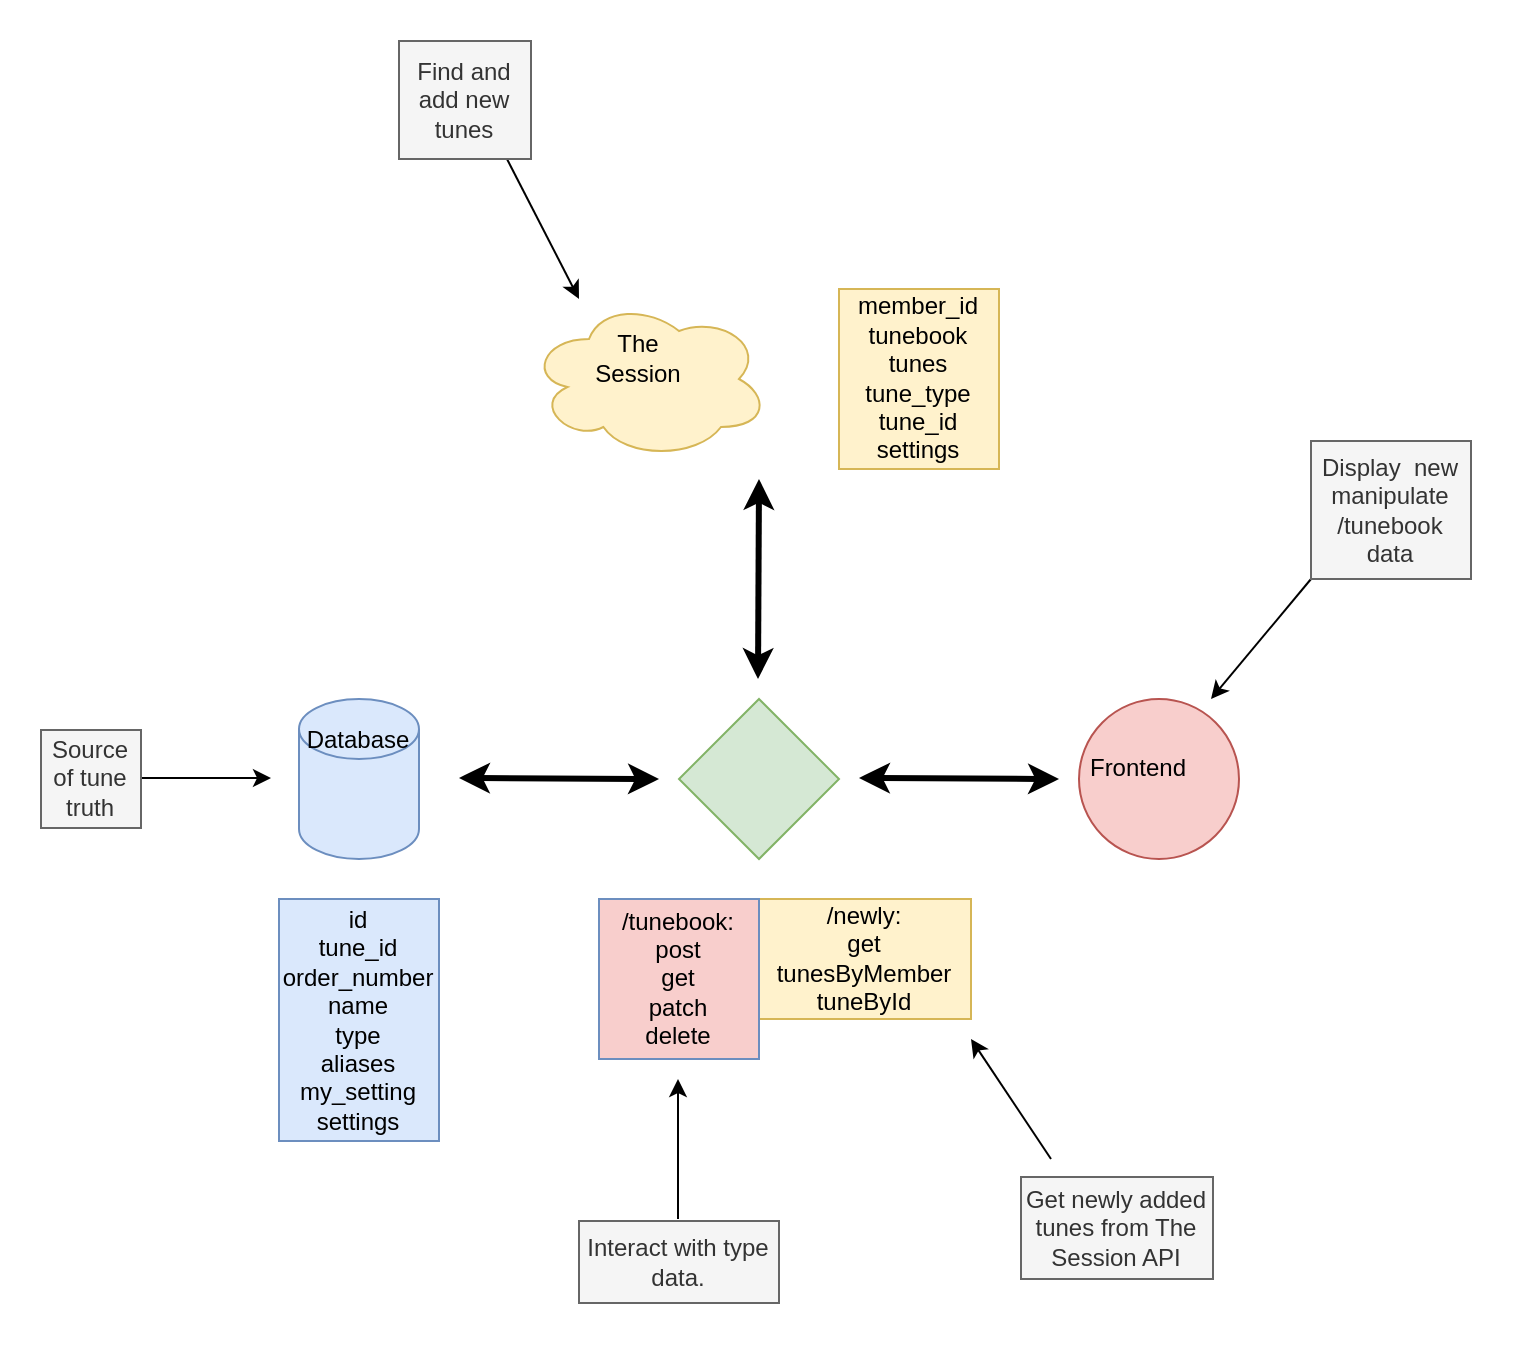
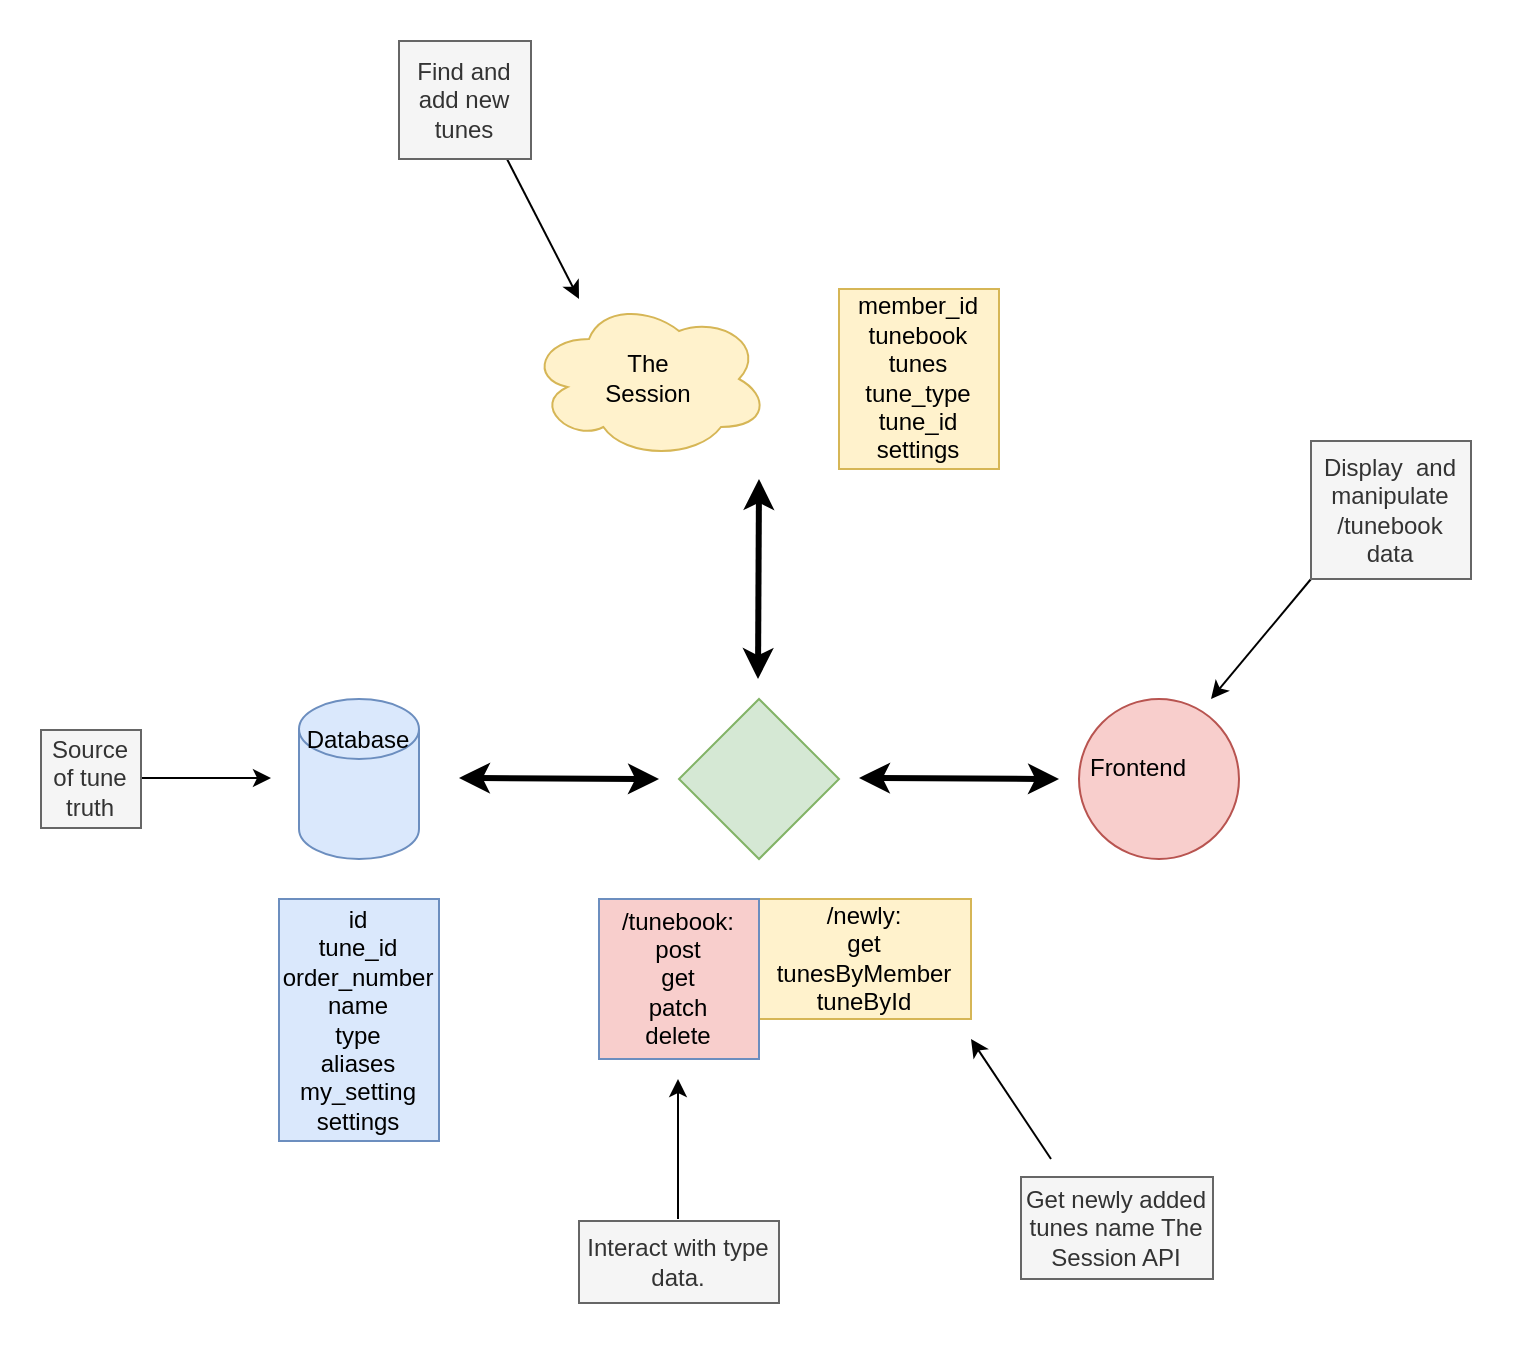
- <mxCell id="8" value="The Session" style="text;html=1;strokeColor=none;fillColor=none;align=center;verticalAlign=middle;whiteSpace=wrap;rounded=0;fontColor=#000000;" parent="1" vertex="1"><mxGeometry x="299" y="169" width="40" height="20" as="geometry" /></mxCell>
+ <mxCell id="8" value="The Session" style="text;html=1;strokeColor=none;fillColor=none;align=center;verticalAlign=middle;whiteSpace=wrap;rounded=0;fontColor=#000000;" parent="1" vertex="1"><mxGeometry x="304" y="179" width="40" height="20" as="geometry" /></mxCell>
- <mxCell id="23" value="Display&amp;nbsp; new manipulate /tunebook data" style="text;html=1;strokeColor=#666666;fillColor=#f5f5f5;align=center;verticalAlign=middle;whiteSpace=wrap;rounded=0;fontColor=#333333;" parent="1" vertex="1"><mxGeometry x="655" y="220" width="80" height="69" as="geometry" /></mxCell>
+ <mxCell id="23" value="Display&amp;nbsp; and manipulate /tunebook data" style="text;html=1;strokeColor=#666666;fillColor=#f5f5f5;align=center;verticalAlign=middle;whiteSpace=wrap;rounded=0;fontColor=#333333;" parent="1" vertex="1"><mxGeometry x="655" y="220" width="80" height="69" as="geometry" /></mxCell>
- <mxCell id="19" value="Get newly added tunes from The Session API" style="text;html=1;strokeColor=#666666;fillColor=#f5f5f5;align=center;verticalAlign=middle;whiteSpace=wrap;rounded=0;fontColor=#333333;" parent="1" vertex="1"><mxGeometry x="510" y="588" width="96" height="51" as="geometry" /></mxCell>
+ <mxCell id="19" value="Get newly added tunes name The Session API" style="text;html=1;strokeColor=#666666;fillColor=#f5f5f5;align=center;verticalAlign=middle;whiteSpace=wrap;rounded=0;fontColor=#333333;" parent="1" vertex="1"><mxGeometry x="510" y="588" width="96" height="51" as="geometry" /></mxCell>
